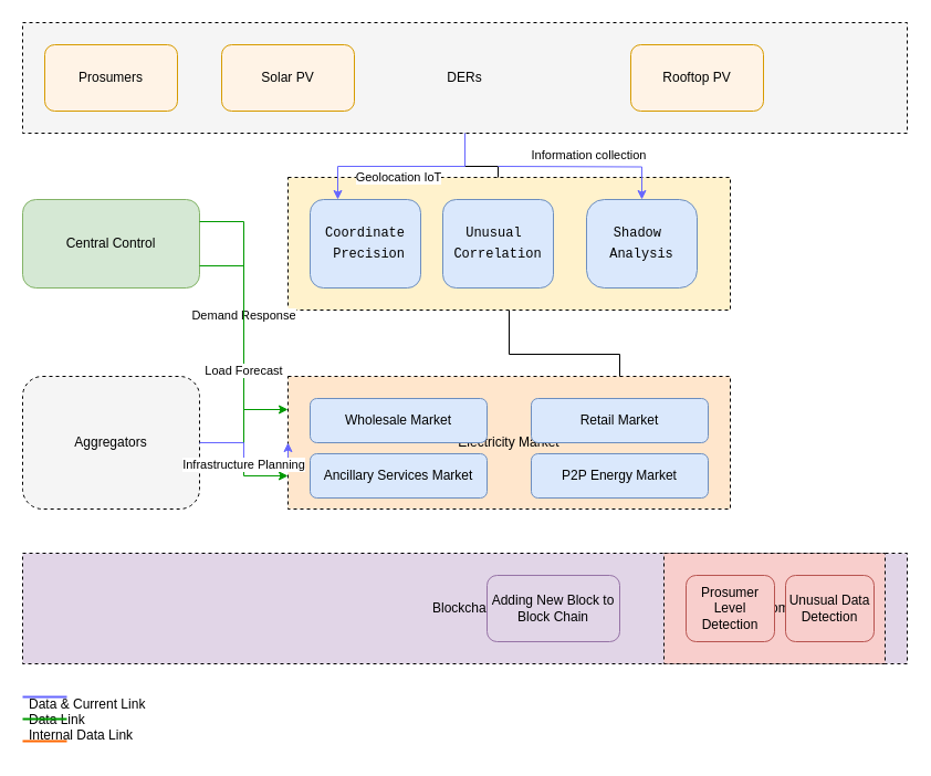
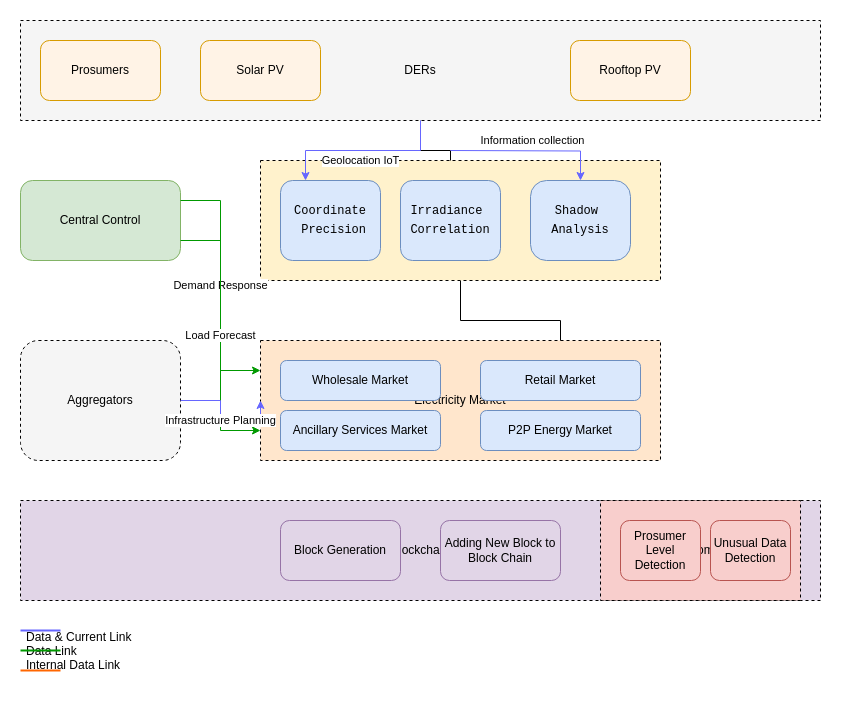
- <mxCell id="11" value="&lt;div style=&quot;font-family: Consolas, &amp;quot;Courier New&amp;quot;, monospace; line-height: 19px; white-space: pre;&quot;&gt;&lt;span&gt;&lt;font style=&quot;color: rgb(0, 0, 0);&quot;&gt;Unusual &lt;/font&gt;&lt;/span&gt;&lt;/div&gt;&lt;div style=&quot;font-family: Consolas, &amp;quot;Courier New&amp;quot;, monospace; line-height: 19px; white-space: pre;&quot;&gt;&lt;span&gt;&lt;font style=&quot;color: rgb(0, 0, 0);&quot;&gt;Correlation&lt;/font&gt;&lt;/span&gt;&lt;/div&gt;" style="rounded=1;whiteSpace=wrap;html=1;fillColor=#dae8fc;strokeColor=#6c8ebf;" parent="1" vertex="1"><mxGeometry x="400" y="180" width="100" height="80" as="geometry" /></mxCell>
+ <mxCell id="11" value="&lt;div style=&quot;font-family: Consolas, &amp;quot;Courier New&amp;quot;, monospace; line-height: 19px; white-space: pre;&quot;&gt;&lt;span&gt;&lt;font style=&quot;color: rgb(0, 0, 0);&quot;&gt;Irradiance &lt;/font&gt;&lt;/span&gt;&lt;/div&gt;&lt;div style=&quot;font-family: Consolas, &amp;quot;Courier New&amp;quot;, monospace; line-height: 19px; white-space: pre;&quot;&gt;&lt;span&gt;&lt;font style=&quot;color: rgb(0, 0, 0);&quot;&gt;Correlation&lt;/font&gt;&lt;/span&gt;&lt;/div&gt;" style="rounded=1;whiteSpace=wrap;html=1;fillColor=#dae8fc;strokeColor=#6c8ebf;" parent="1" vertex="1"><mxGeometry x="400" y="180" width="100" height="80" as="geometry" /></mxCell>
+ <mxCell id="23" value="Block Generation" style="rounded=1;whiteSpace=wrap;html=1;fillColor=#e1d5e7;strokeColor=#9673a6;" parent="1" vertex="1"><mxGeometry x="280" y="520" width="120" height="60" as="geometry" /></mxCell>
